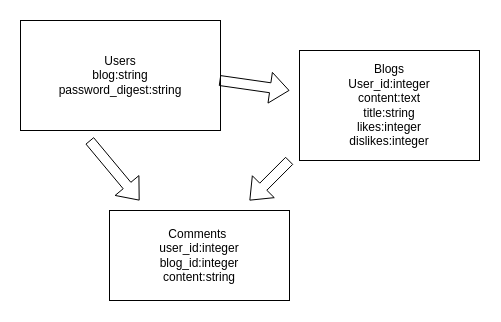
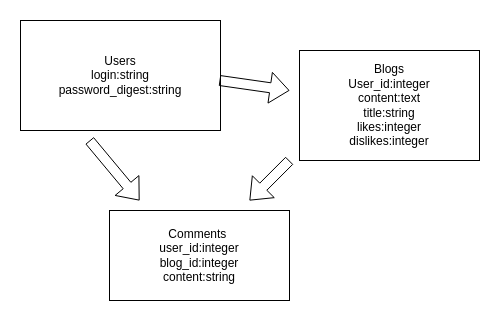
- <mxCell id="2" value="Users&lt;br&gt;blog:string&lt;br&gt;password_digest:string" style="rounded=0;whiteSpace=wrap;html=1;" vertex="1" parent="1"><mxGeometry x="20" y="20" width="200" height="110" as="geometry" /></mxCell>
+ <mxCell id="2" value="Users&lt;br&gt;login:string&lt;br&gt;password_digest:string" style="rounded=0;whiteSpace=wrap;html=1;" vertex="1" parent="1"><mxGeometry x="20" y="20" width="200" height="110" as="geometry" /></mxCell>
